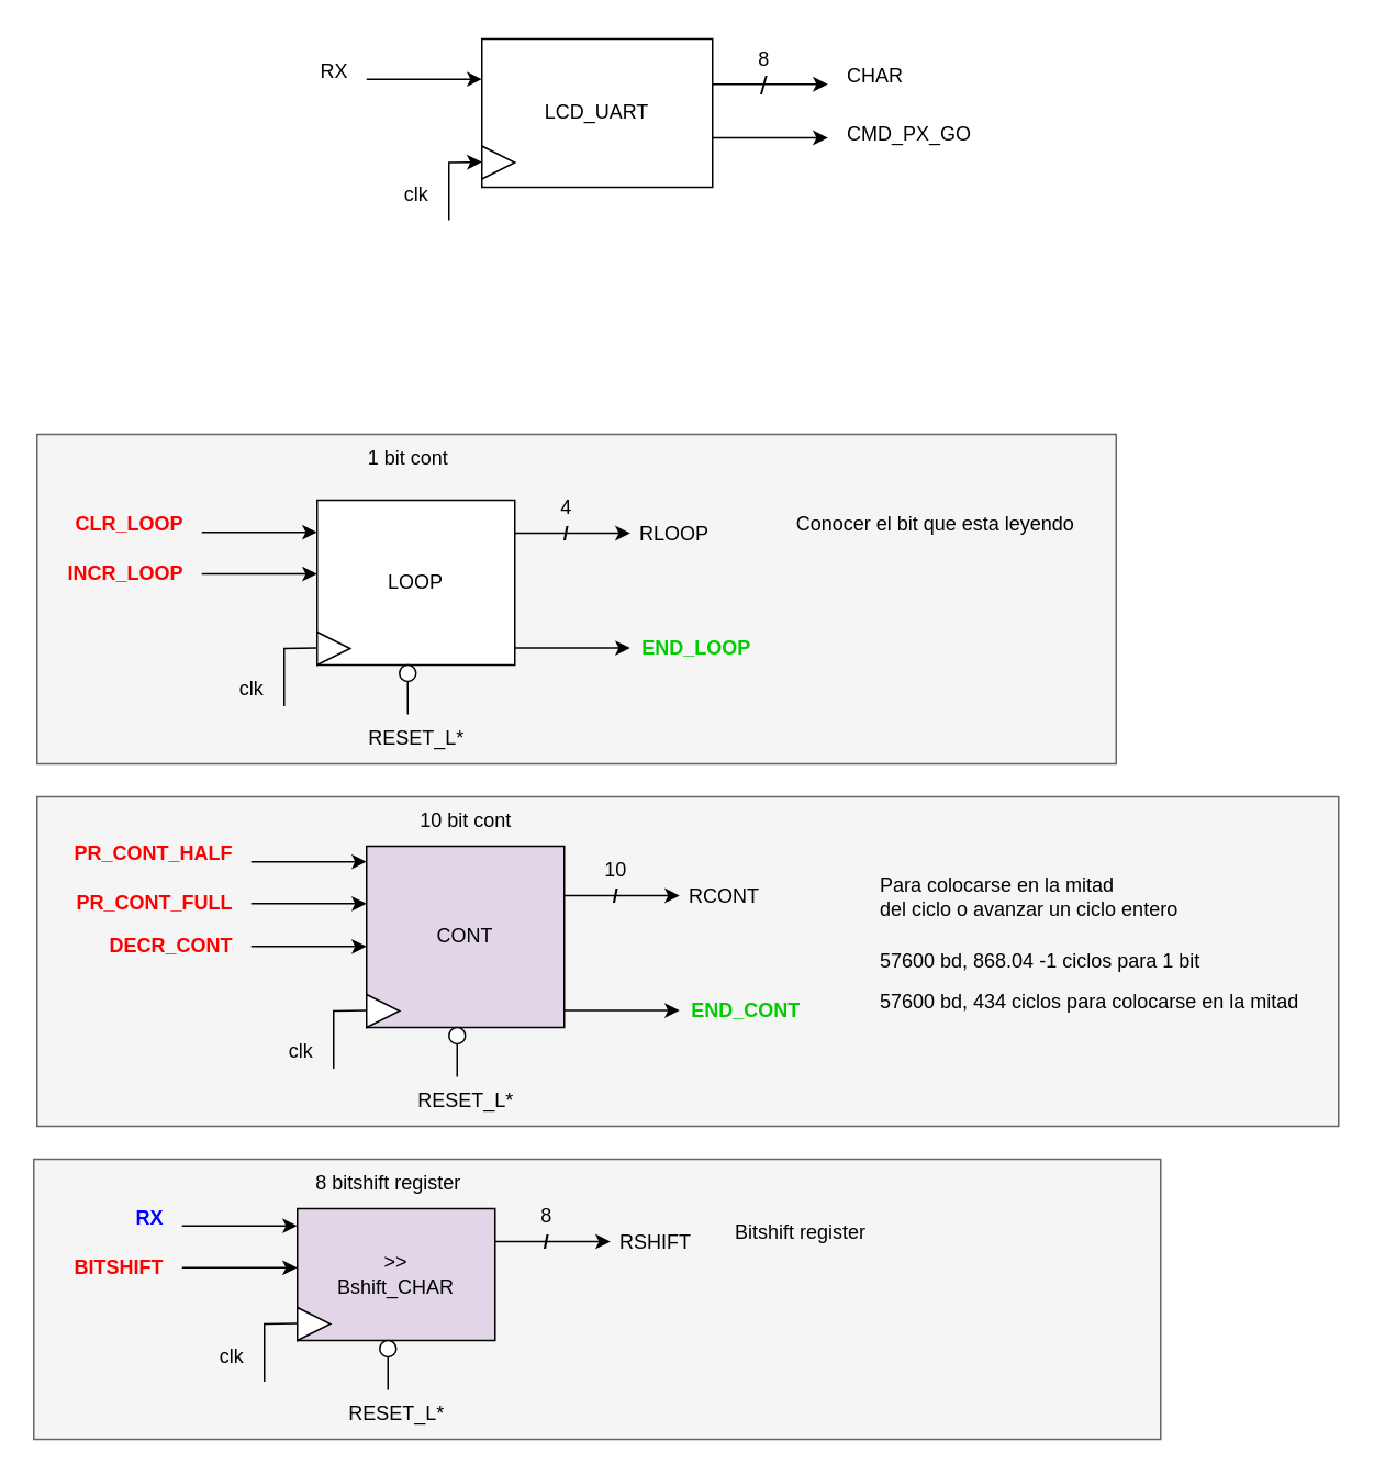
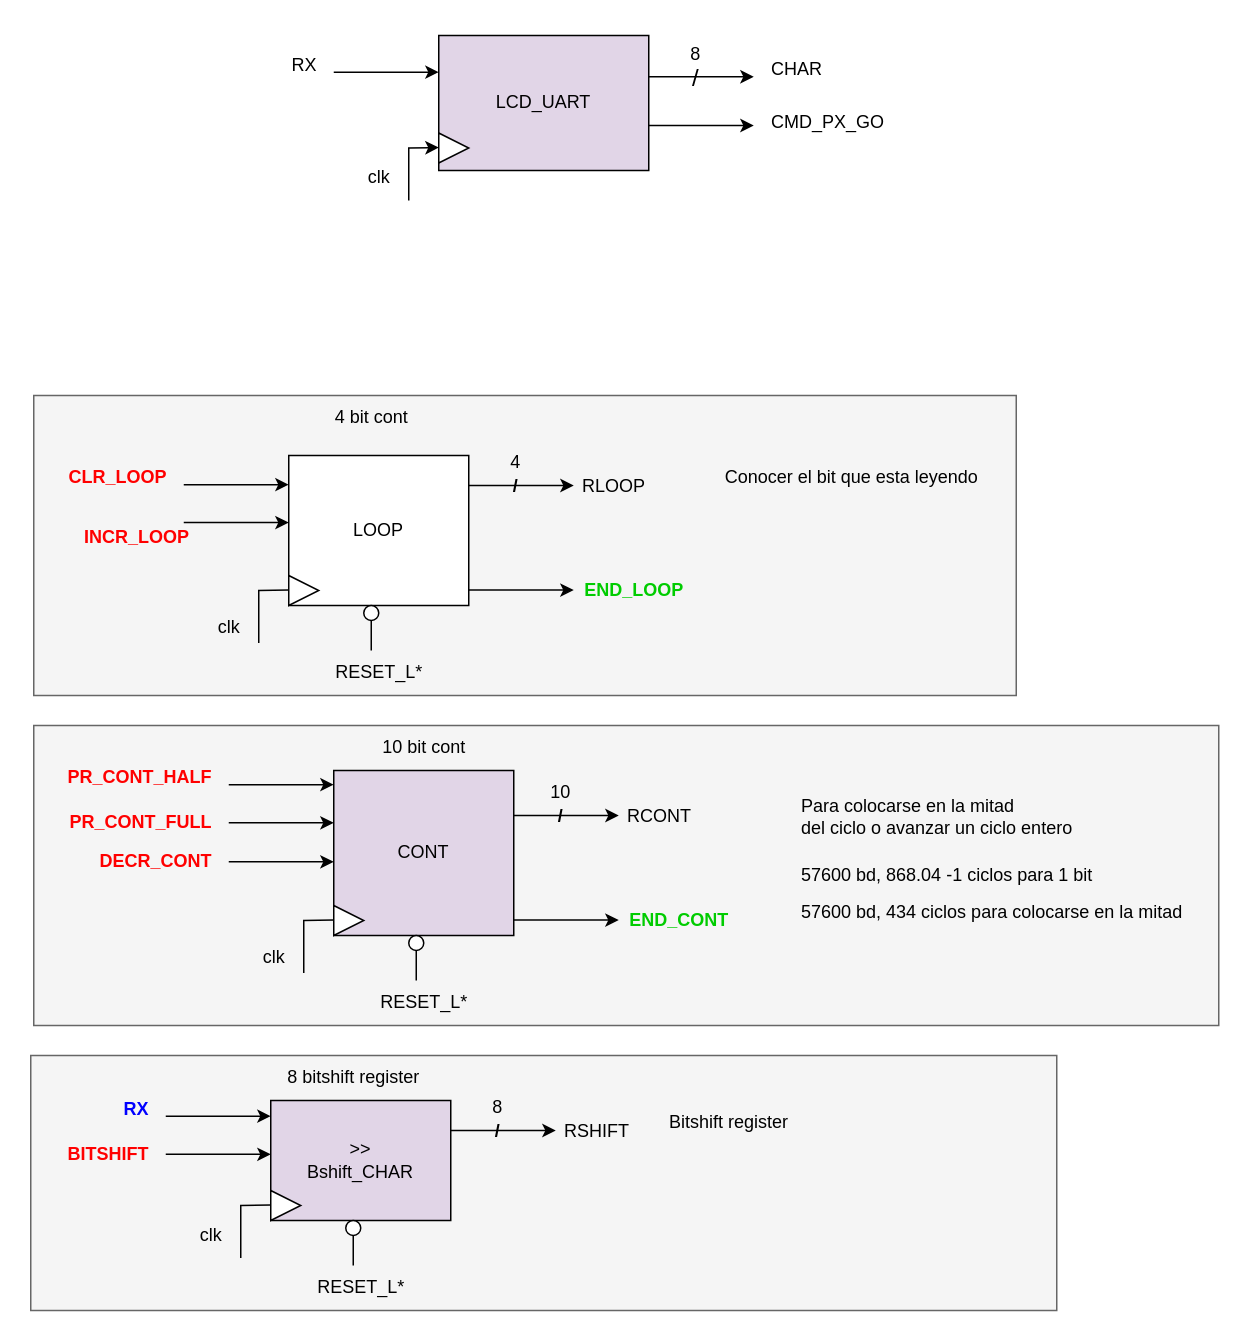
- <mxCell id="2" value="LCD_UART" style="rounded=0;whiteSpace=wrap;html=1;" parent="1" vertex="1"><mxGeometry x="292" y="23" width="140" height="90" as="geometry" /></mxCell>
+ <mxCell id="2" value="LCD_UART" style="rounded=0;whiteSpace=wrap;html=1;fillColor=#e1d5e7;" parent="1" vertex="1"><mxGeometry x="292" y="23" width="140" height="90" as="geometry" /></mxCell>
- <mxCell id="68" value="1 bit cont" style="text;html=1;align=center;verticalAlign=middle;resizable=0;points=[];autosize=1;strokeColor=none;fillColor=none;" parent="56" vertex="1"><mxGeometry x="190" width="70" height="30" as="geometry" /></mxCell>
+ <mxCell id="68" value="4 bit cont" style="text;html=1;align=center;verticalAlign=middle;resizable=0;points=[];autosize=1;strokeColor=none;fillColor=none;" parent="56" vertex="1"><mxGeometry x="190" width="70" height="30" as="geometry" /></mxCell>
- <mxCell id="63" value="INCR_LOOP" style="text;html=1;align=right;verticalAlign=middle;resizable=0;points=[];autosize=1;strokeColor=none;fillColor=none;fontStyle=1;fontColor=#FF0000;" parent="56" vertex="1"><mxGeometry y="70" width="90" height="30" as="geometry" /></mxCell>
+ <mxCell id="63" value="INCR_LOOP" style="text;html=1;align=right;verticalAlign=middle;resizable=0;points=[];autosize=1;strokeColor=none;fillColor=none;fontStyle=1;fontColor=#FF0000;" parent="56" vertex="1"><mxGeometry x="15" y="80" width="90" height="30" as="geometry" /></mxCell>
